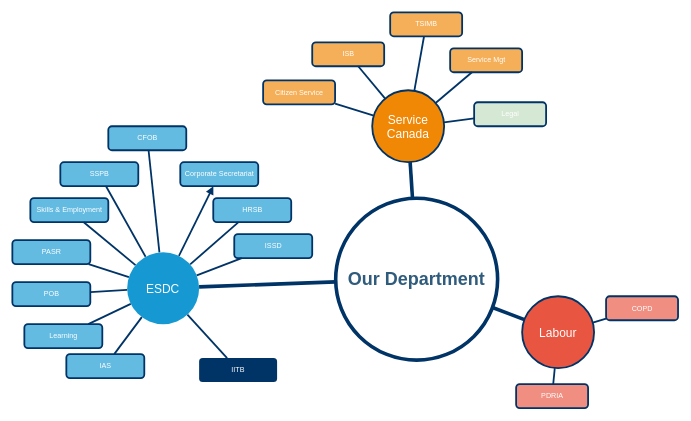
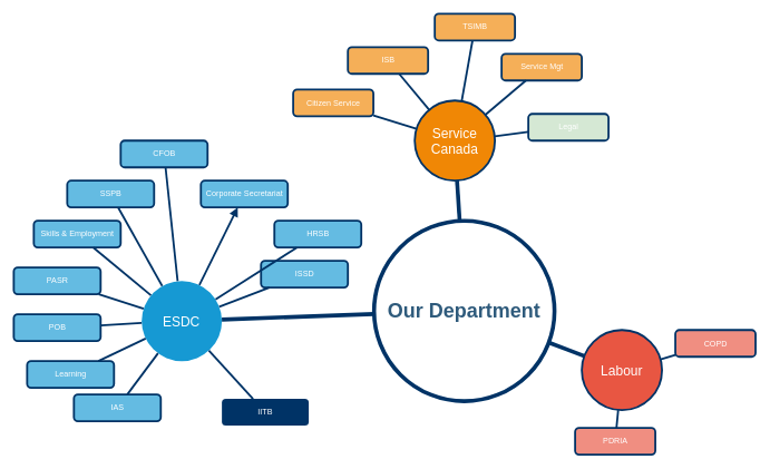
- <mxCell id="16" value="HRSB" style="rounded=1;fillColor=#64BBE2;strokeColor=#003366;strokeWidth=3;shadow=0;html=1;fontColor=#FFFFFF;" parent="1" vertex="1"><mxGeometry x="355" y="330" width="130" height="40" as="geometry" /></mxCell>
+ <mxCell id="16" value="HRSB" style="rounded=1;fillColor=#64BBE2;strokeColor=#003366;strokeWidth=3;shadow=0;html=1;fontColor=#FFFFFF;" parent="1" vertex="1"><mxGeometry x="410" y="330" width="130" height="40" as="geometry" /></mxCell>
